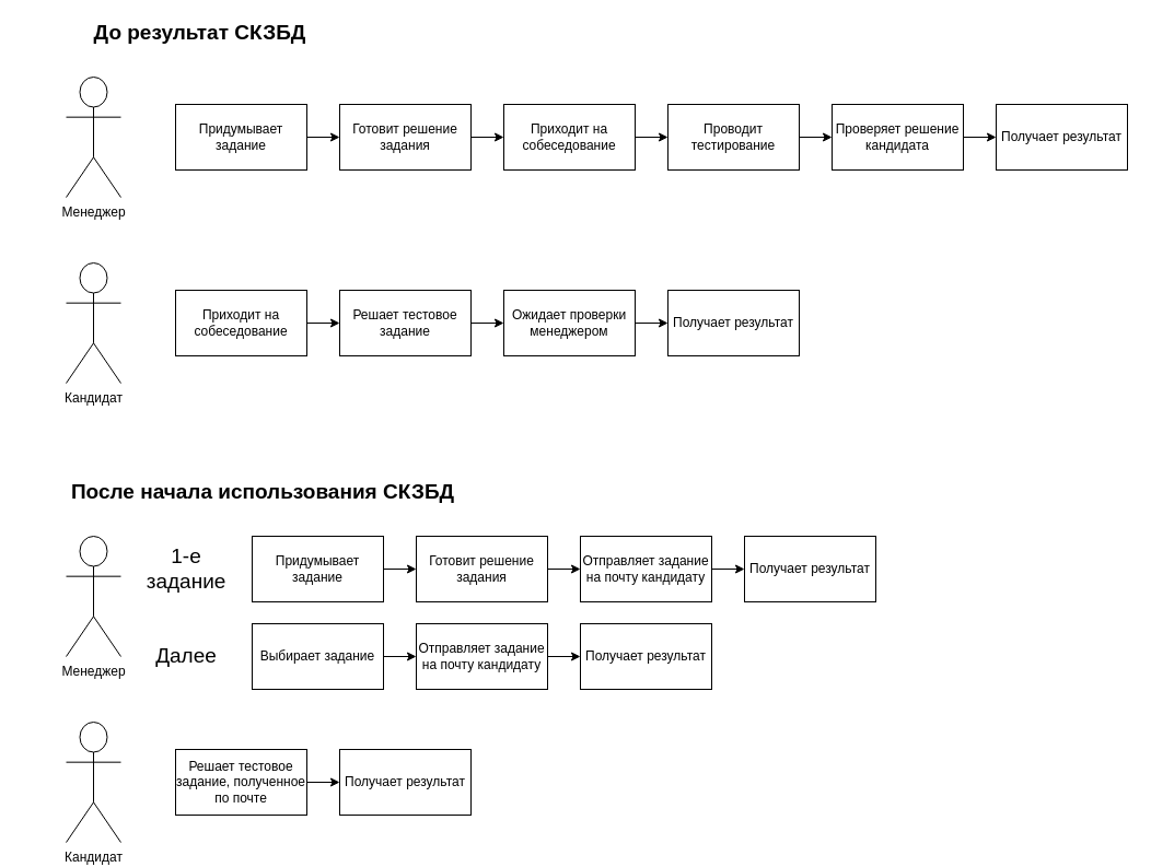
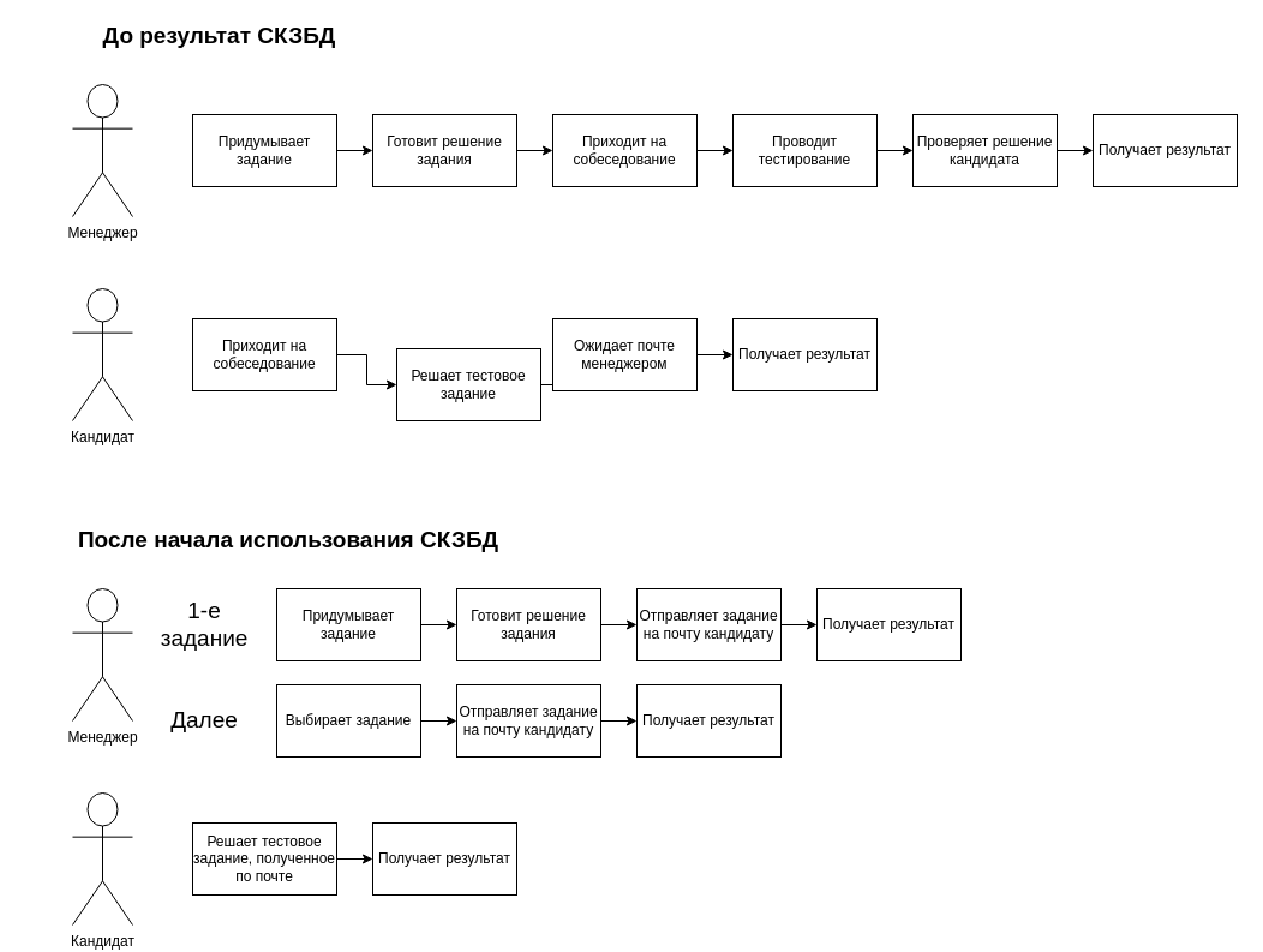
- <mxCell id="19" value="Решает тестовое задание" style="rounded=0;whiteSpace=wrap;html=1;" parent="1" vertex="1"><mxGeometry x="310" y="265" width="120" height="60" as="geometry" /></mxCell>
+ <mxCell id="19" value="Решает тестовое задание" style="rounded=0;whiteSpace=wrap;html=1;" parent="1" vertex="1"><mxGeometry x="330" y="290" width="120" height="60" as="geometry" /></mxCell>
- <mxCell id="21" value="Ожидает проверки менеджером" style="rounded=0;whiteSpace=wrap;html=1;" parent="1" vertex="1"><mxGeometry x="460" y="265" width="120" height="60" as="geometry" /></mxCell>
+ <mxCell id="21" value="Ожидает почте менеджером" style="rounded=0;whiteSpace=wrap;html=1;" parent="1" vertex="1"><mxGeometry x="460" y="265" width="120" height="60" as="geometry" /></mxCell>
